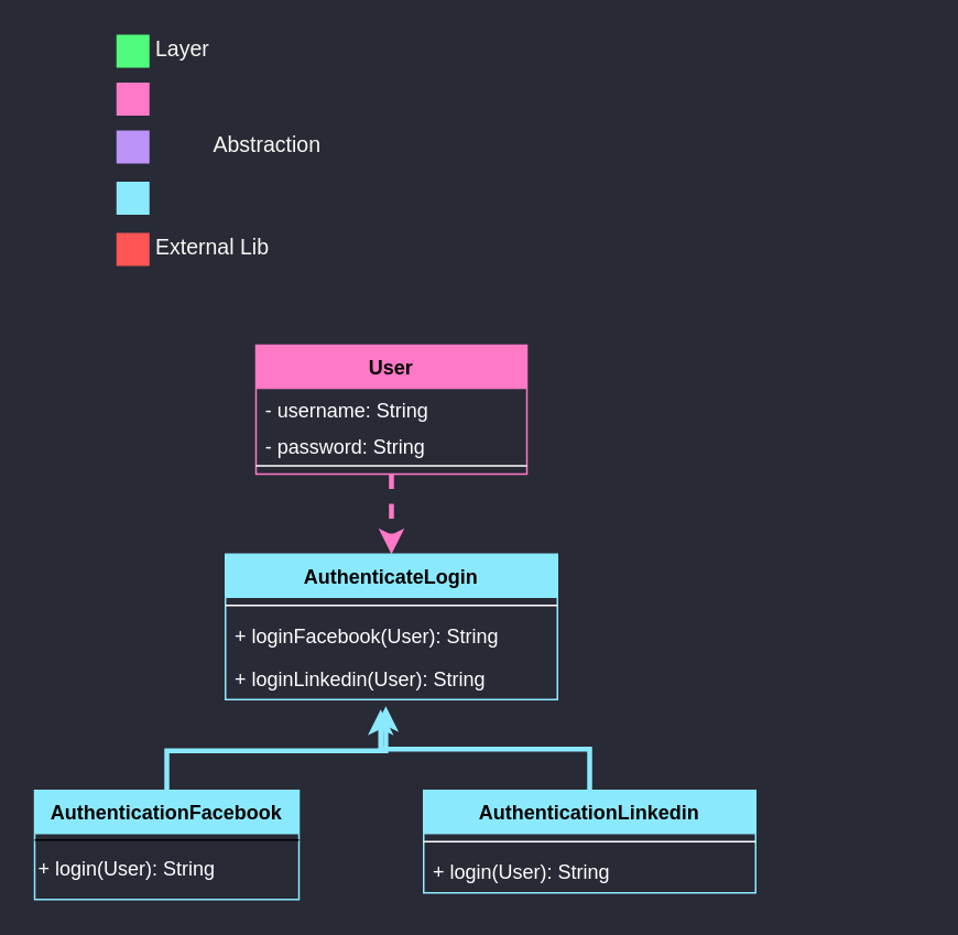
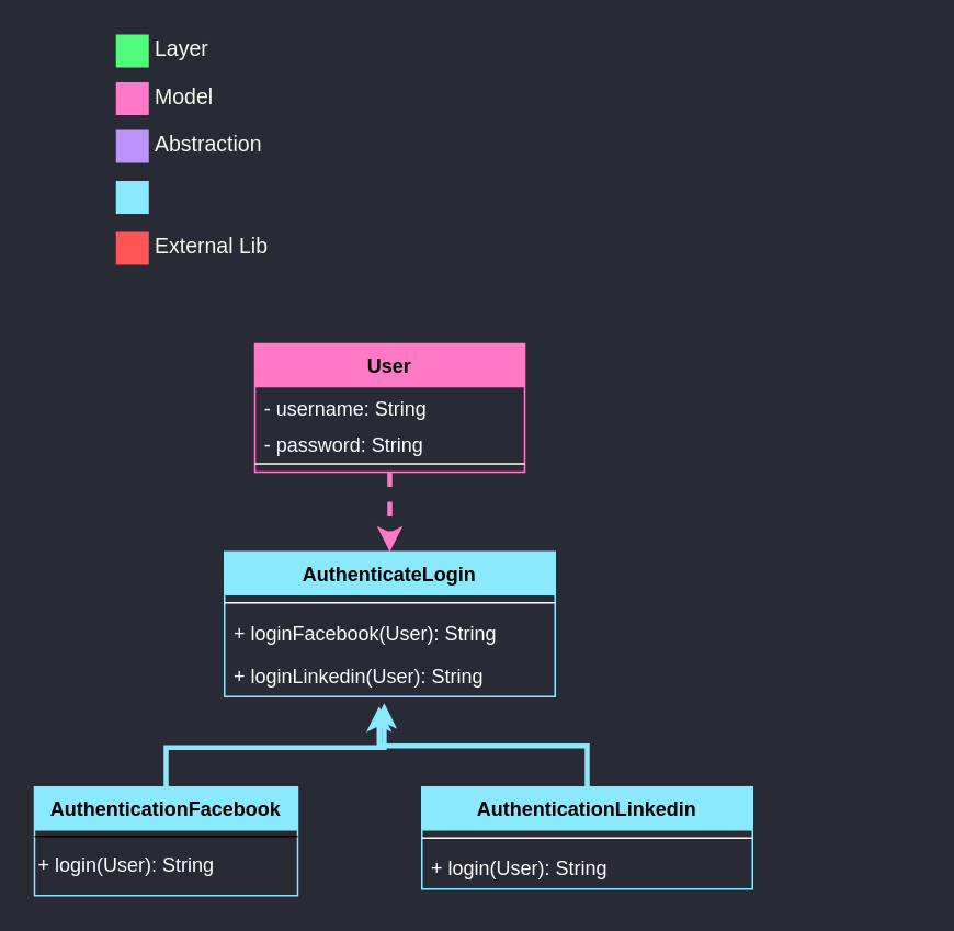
+ <mxCell id="3" value="Model" style="text;html=1;resizable=0;points=[];autosize=1;align=left;verticalAlign=middle;spacingTop=-4;fontSize=13;fontColor=#F8F8F2;" parent="1" vertex="1"><mxGeometry x="92" y="51.5" width="45" height="16" as="geometry" /></mxCell>
- <mxCell id="5" value="Abstraction" style="text;html=1;resizable=0;points=[];autosize=1;align=left;verticalAlign=middle;spacingTop=-4;fontSize=13;fontColor=#F8F8F2;" parent="1" vertex="1"><mxGeometry x="127" y="80.5" width="75" height="16" as="geometry" /></mxCell>
+ <mxCell id="5" value="Abstraction" style="text;html=1;resizable=0;points=[];autosize=1;align=left;verticalAlign=middle;spacingTop=-4;fontSize=13;fontColor=#F8F8F2;" parent="1" vertex="1"><mxGeometry x="92" y="80.5" width="75" height="16" as="geometry" /></mxCell>
